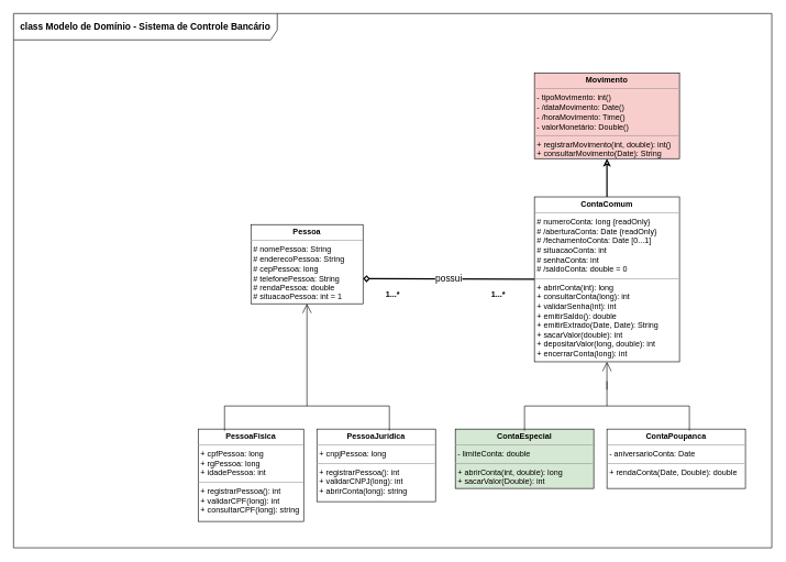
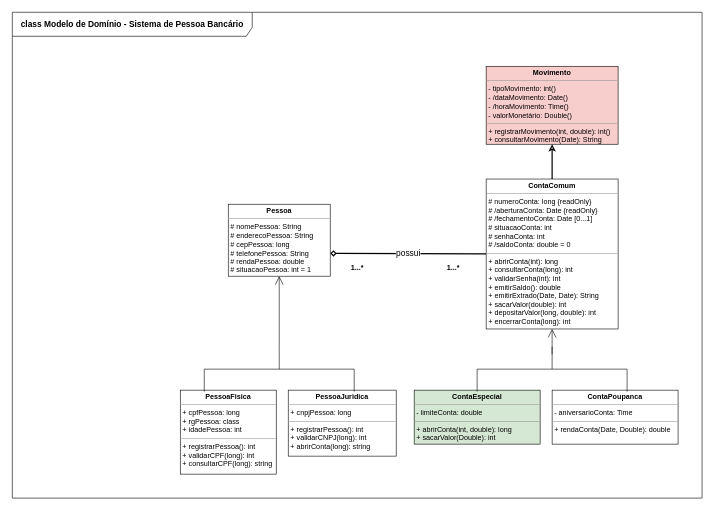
- <mxCell id="2" value="class Modelo de Domínio - Sistema de Controle Bancário" style="shape=umlFrame;whiteSpace=wrap;html=1;width=400;height=40;fontSize=14;fontStyle=1" parent="1" vertex="1"><mxGeometry x="20" y="20" width="1150" height="810" as="geometry" /></mxCell>
+ <mxCell id="2" value="class Modelo de Domínio - Sistema de Pessoa Bancário" style="shape=umlFrame;whiteSpace=wrap;html=1;width=400;height=40;fontSize=14;fontStyle=1" parent="1" vertex="1"><mxGeometry x="20" y="20" width="1150" height="810" as="geometry" /></mxCell>
- <mxCell id="9" value="&lt;p style=&quot;margin: 0px ; margin-top: 4px ; text-align: center&quot;&gt;&lt;b&gt;ContaPoupanca&lt;/b&gt;&lt;/p&gt;&lt;hr size=&quot;1&quot;&gt;&lt;p style=&quot;margin: 0px ; margin-left: 4px&quot;&gt;- aniversarioConta: Date&lt;/p&gt;&lt;hr size=&quot;1&quot;&gt;&lt;p style=&quot;margin: 0px ; margin-left: 4px&quot;&gt;+ rendaConta(Date, Double): double&lt;/p&gt;" style="verticalAlign=top;align=left;overflow=fill;fontSize=12;fontFamily=Helvetica;html=1;" parent="1" vertex="1"><mxGeometry x="920" y="650" width="210" height="90" as="geometry" /></mxCell>
+ <mxCell id="9" value="&lt;p style=&quot;margin: 0px ; margin-top: 4px ; text-align: center&quot;&gt;&lt;b&gt;ContaPoupanca&lt;/b&gt;&lt;/p&gt;&lt;hr size=&quot;1&quot;&gt;&lt;p style=&quot;margin: 0px ; margin-left: 4px&quot;&gt;- aniversarioConta: Time&lt;/p&gt;&lt;hr size=&quot;1&quot;&gt;&lt;p style=&quot;margin: 0px ; margin-left: 4px&quot;&gt;+ rendaConta(Date, Double): double&lt;/p&gt;" style="verticalAlign=top;align=left;overflow=fill;fontSize=12;fontFamily=Helvetica;html=1;" parent="1" vertex="1"><mxGeometry x="920" y="650" width="210" height="90" as="geometry" /></mxCell>
- <mxCell id="7" value="&lt;p style=&quot;margin: 0px ; margin-top: 4px ; text-align: center&quot;&gt;&lt;b&gt;PessoaFisica&lt;/b&gt;&lt;/p&gt;&lt;hr size=&quot;1&quot;&gt;&lt;p style=&quot;margin: 0px ; margin-left: 4px&quot;&gt;+ cpfPessoa: long&lt;/p&gt;&lt;p style=&quot;margin: 0px ; margin-left: 4px&quot;&gt;+ rgPessoa: long&lt;/p&gt;&lt;p style=&quot;margin: 0px ; margin-left: 4px&quot;&gt;+ idadePessoa: int&lt;/p&gt;&lt;hr size=&quot;1&quot;&gt;&lt;p style=&quot;margin: 0px ; margin-left: 4px&quot;&gt;+ registrarPessoa(): int&lt;/p&gt;&lt;p style=&quot;margin: 0px ; margin-left: 4px&quot;&gt;+ validarCPF(long): int&lt;/p&gt;&lt;p style=&quot;margin: 0px ; margin-left: 4px&quot;&gt;+ consultarCPF(long): string&lt;/p&gt;" style="verticalAlign=top;align=left;overflow=fill;fontSize=12;fontFamily=Helvetica;html=1;" parent="1" vertex="1"><mxGeometry x="300" y="650" width="160" height="140" as="geometry" /></mxCell>
+ <mxCell id="7" value="&lt;p style=&quot;margin: 0px ; margin-top: 4px ; text-align: center&quot;&gt;&lt;b&gt;PessoaFisica&lt;/b&gt;&lt;/p&gt;&lt;hr size=&quot;1&quot;&gt;&lt;p style=&quot;margin: 0px ; margin-left: 4px&quot;&gt;+ cpfPessoa: long&lt;/p&gt;&lt;p style=&quot;margin: 0px ; margin-left: 4px&quot;&gt;+ rgPessoa: class&lt;/p&gt;&lt;p style=&quot;margin: 0px ; margin-left: 4px&quot;&gt;+ idadePessoa: int&lt;/p&gt;&lt;hr size=&quot;1&quot;&gt;&lt;p style=&quot;margin: 0px ; margin-left: 4px&quot;&gt;+ registrarPessoa(): int&lt;/p&gt;&lt;p style=&quot;margin: 0px ; margin-left: 4px&quot;&gt;+ validarCPF(long): int&lt;/p&gt;&lt;p style=&quot;margin: 0px ; margin-left: 4px&quot;&gt;+ consultarCPF(long): string&lt;/p&gt;" style="verticalAlign=top;align=left;overflow=fill;fontSize=12;fontFamily=Helvetica;html=1;" parent="1" vertex="1"><mxGeometry x="300" y="650" width="160" height="140" as="geometry" /></mxCell>
